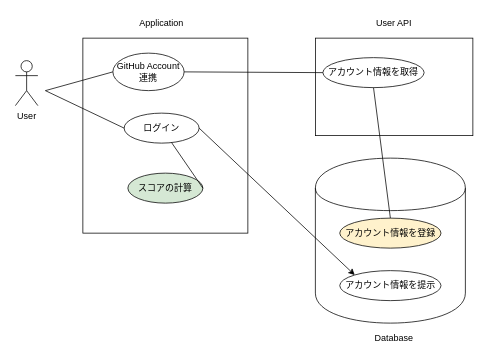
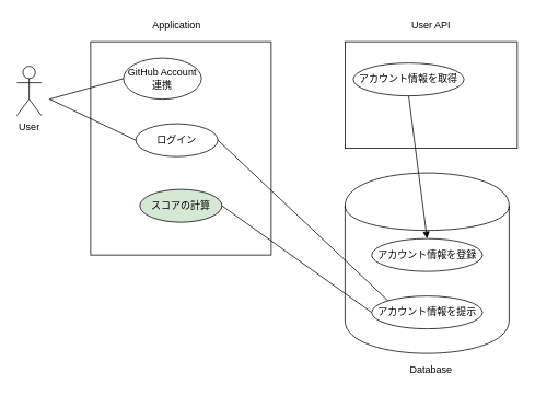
- <mxCell id="13" value="" style="endArrow=none;html=1;entryX=0;entryY=0.5;entryDx=0;entryDy=0;exitX=1;exitY=0.5;exitDx=0;exitDy=0;" edge="1" parent="1" source="5" target="12"><mxGeometry width="50" height="50" relative="1" as="geometry"><mxPoint x="280" y="90" as="sourcePoint" /><mxPoint x="330" y="40" as="targetPoint" /></mxGeometry></mxCell>
- <mxCell id="19" value="" style="endArrow=none;html=1;exitX=1;exitY=0.5;exitDx=0;exitDy=0;" edge="1" parent="1" source="18" target="7"><mxGeometry width="50" height="50" relative="1" as="geometry"><mxPoint x="290" y="105" as="sourcePoint" /><mxPoint x="470" y="106" as="targetPoint" /></mxGeometry></mxCell>
+ <mxCell id="19" value="" style="endArrow=none;html=1;entryX=0;entryY=0.5;entryDx=0;entryDy=0;exitX=1;exitY=0.5;exitDx=0;exitDy=0;" edge="1" parent="1" source="18" target="17"><mxGeometry width="50" height="50" relative="1" as="geometry"><mxPoint x="290" y="105" as="sourcePoint" /><mxPoint x="470" y="106" as="targetPoint" /></mxGeometry></mxCell>
- <mxCell id="16" value="" style="endArrow=none;html=1;exitX=0.5;exitY=1;exitDx=0;exitDy=0;entryX=0.5;entryY=0;entryDx=0;entryDy=0;" edge="1" parent="1" source="12" target="15"><mxGeometry width="50" height="50" relative="1" as="geometry"><mxPoint x="420" y="400" as="sourcePoint" /><mxPoint x="470" y="350" as="targetPoint" /></mxGeometry></mxCell>
+ <mxCell id="16" value="" style="endArrow=block;html=1;exitX=0.5;exitY=1;exitDx=0;exitDy=0;entryX=0.5;entryY=0;entryDx=0;entryDy=0;" edge="1" parent="1" source="12" target="15"><mxGeometry width="50" height="50" relative="1" as="geometry"><mxPoint x="420" y="400" as="sourcePoint" /><mxPoint x="470" y="350" as="targetPoint" /></mxGeometry></mxCell>
- <mxCell id="15" value="アカウント情報を登録" style="ellipse;whiteSpace=wrap;html=1;fillColor=#fff2cc;" vertex="1" parent="1"><mxGeometry x="452.5" y="290" width="135" height="40" as="geometry" /></mxCell>
+ <mxCell id="15" value="アカウント情報を登録" style="ellipse;whiteSpace=wrap;html=1;" vertex="1" parent="1"><mxGeometry x="452.5" y="290" width="135" height="40" as="geometry" /></mxCell>
- <mxCell id="20" value="" style="endArrow=classic;html=1;entryX=0;entryY=0;entryDx=0;entryDy=0;exitX=1;exitY=0.5;exitDx=0;exitDy=0;" edge="1" parent="1" source="7" target="17"><mxGeometry width="50" height="50" relative="1" as="geometry"><mxPoint x="300" y="115" as="sourcePoint" /><mxPoint x="480" y="116" as="targetPoint" /></mxGeometry></mxCell>
+ <mxCell id="20" value="" style="endArrow=none;html=1;entryX=0;entryY=0;entryDx=0;entryDy=0;exitX=1;exitY=0.5;exitDx=0;exitDy=0;" edge="1" parent="1" source="7" target="17"><mxGeometry width="50" height="50" relative="1" as="geometry"><mxPoint x="300" y="115" as="sourcePoint" /><mxPoint x="480" y="116" as="targetPoint" /></mxGeometry></mxCell>
